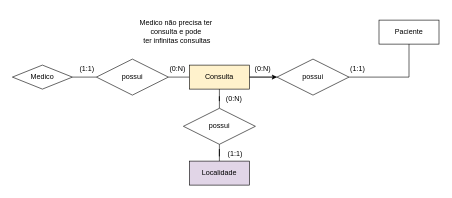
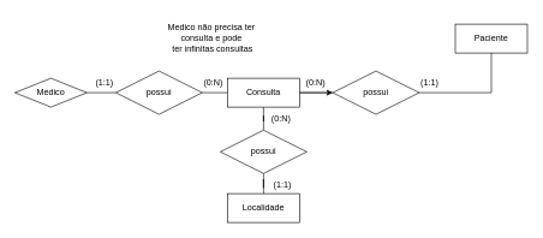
- <mxCell id="8" value="Consulta" style="whiteSpace=wrap;html=1;align=center;flipV=0;flipH=1;fillColor=#fff2cc;" parent="1" vertex="1"><mxGeometry x="315" y="108" width="100" height="40" as="geometry" /></mxCell>
+ <mxCell id="8" value="Consulta" style="whiteSpace=wrap;html=1;align=center;flipV=0;flipH=1;" parent="1" vertex="1"><mxGeometry x="315" y="108" width="100" height="40" as="geometry" /></mxCell>
- <mxCell id="5" value="Localidade" style="whiteSpace=wrap;html=1;align=center;fillColor=#e1d5e7;" parent="1" vertex="1"><mxGeometry x="315" y="268" width="100" height="40" as="geometry" /></mxCell>
+ <mxCell id="5" value="Localidade" style="whiteSpace=wrap;html=1;align=center;" parent="1" vertex="1"><mxGeometry x="315" y="268" width="100" height="40" as="geometry" /></mxCell>
